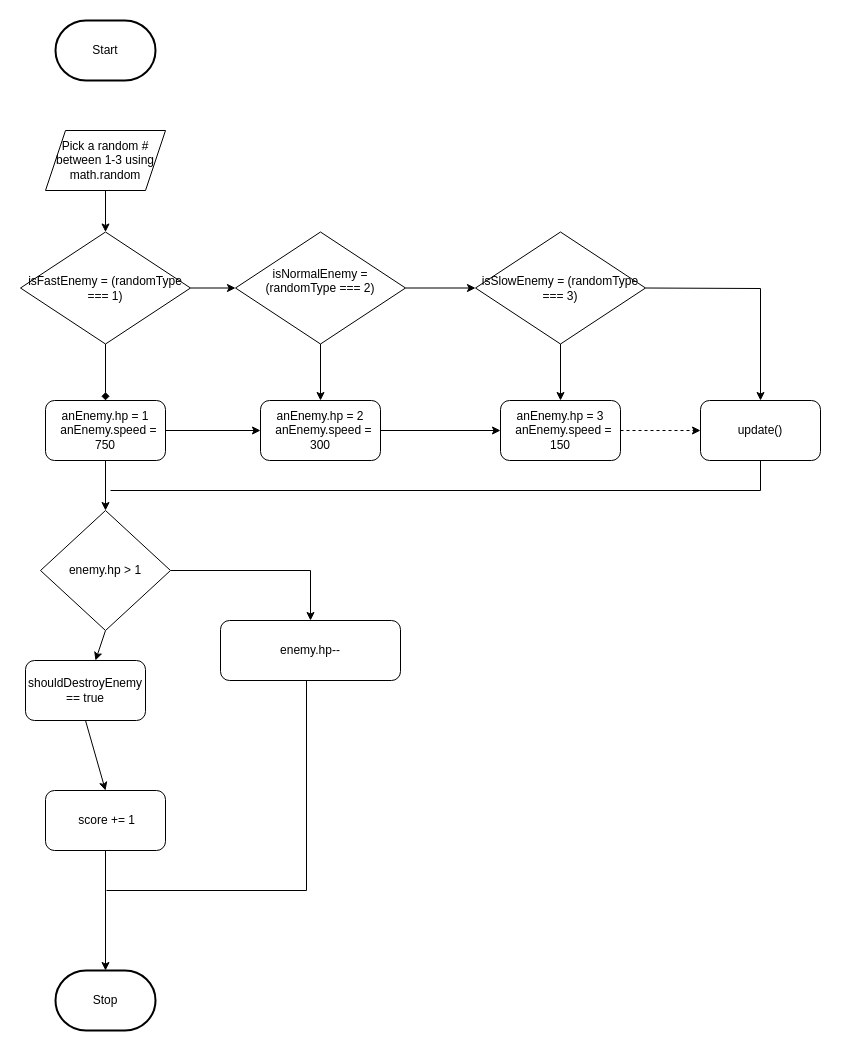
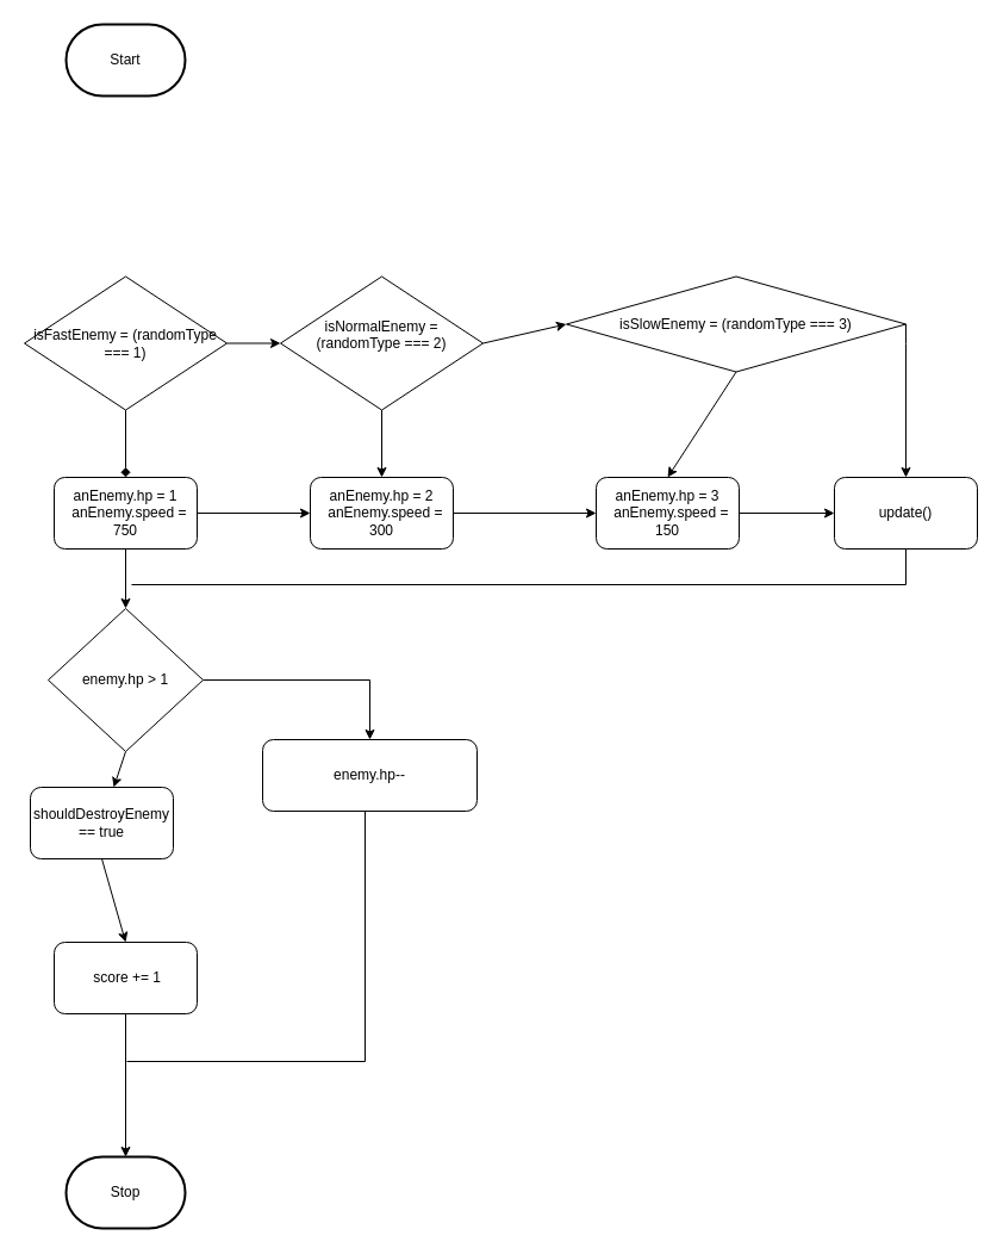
- <mxCell id="5" value="Pick a random #&lt;br&gt;between 1-3 using&lt;br&gt;math.random" style="shape=parallelogram;perimeter=parallelogramPerimeter;whiteSpace=wrap;html=1;fixedSize=1;" vertex="1" parent="1"><mxGeometry x="45" y="130" width="120" height="60" as="geometry" /></mxCell>
- <mxCell id="4" style="edgeStyle=none;html=1;exitX=0.5;exitY=1;exitDx=0;exitDy=0;entryX=0.5;entryY=0;entryDx=0;entryDy=0;" edge="1" parent="1" source="5" target="17"><mxGeometry relative="1" as="geometry" /></mxCell>
- <mxCell id="29" value="&lt;div&gt;isSlowEnemy = (randomType === 3)&lt;/div&gt;" style="rhombus;whiteSpace=wrap;html=1;" vertex="1" parent="1"><mxGeometry x="475" y="231.5" width="170" height="112" as="geometry" /></mxCell>
+ <mxCell id="29" value="&lt;div&gt;isSlowEnemy = (randomType === 3)&lt;/div&gt;" style="rhombus;whiteSpace=wrap;html=1;" vertex="1" parent="1"><mxGeometry x="475" y="231.5" width="285" height="80" as="geometry" /></mxCell>
- <mxCell id="11" style="edgeStyle=none;html=1;exitX=1;exitY=0.5;exitDx=0;exitDy=0;entryX=0;entryY=0.5;entryDx=0;entryDy=0;dashed=1;" edge="1" parent="1" source="12" target="14"><mxGeometry relative="1" as="geometry" /></mxCell>
+ <mxCell id="11" style="edgeStyle=none;html=1;exitX=1;exitY=0.5;exitDx=0;exitDy=0;entryX=0;entryY=0.5;entryDx=0;entryDy=0;" edge="1" parent="1" source="12" target="14"><mxGeometry relative="1" as="geometry" /></mxCell>
